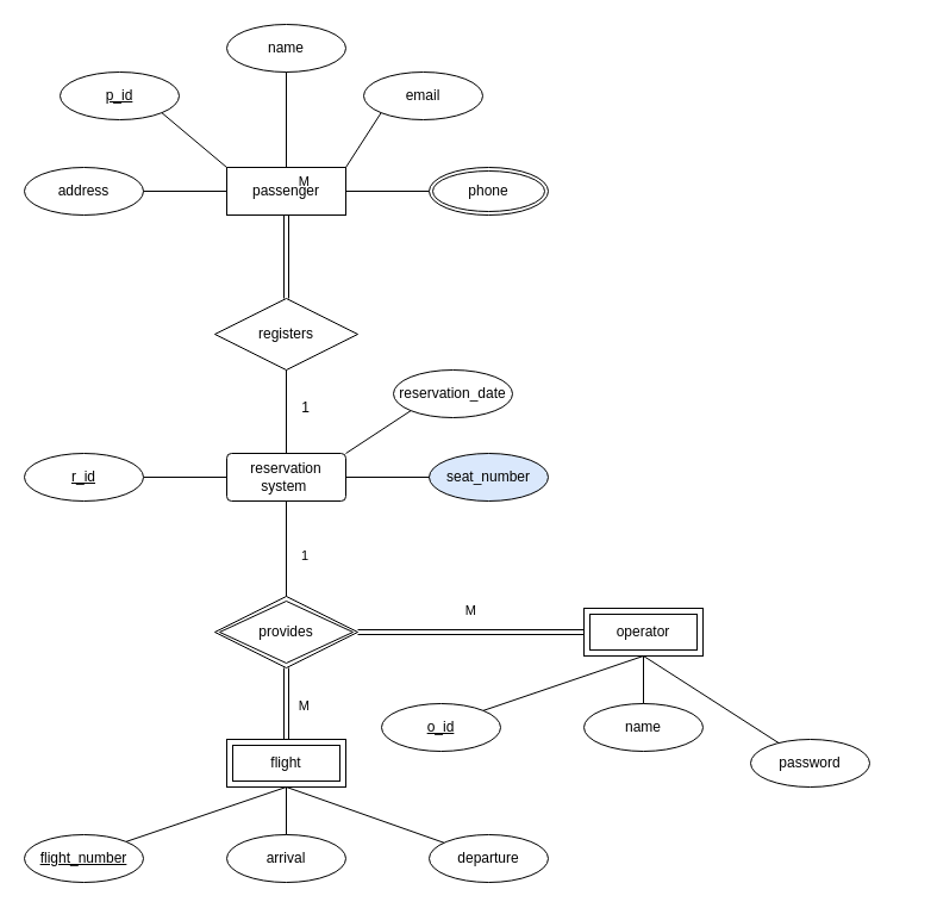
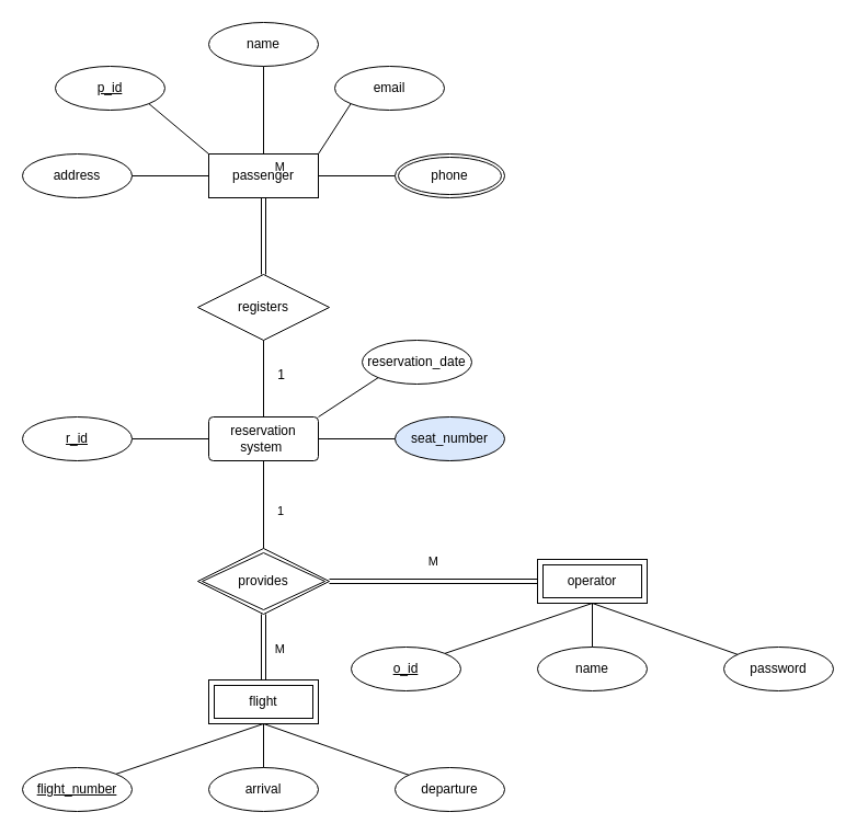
- <mxCell id="36" value="password" style="ellipse;whiteSpace=wrap;html=1;align=center;" vertex="1" parent="1"><mxGeometry x="630" y="620" width="100" height="40" as="geometry" /></mxCell>
+ <mxCell id="36" value="password" style="ellipse;whiteSpace=wrap;html=1;align=center;" vertex="1" parent="1"><mxGeometry x="660" y="590" width="100" height="40" as="geometry" /></mxCell>
